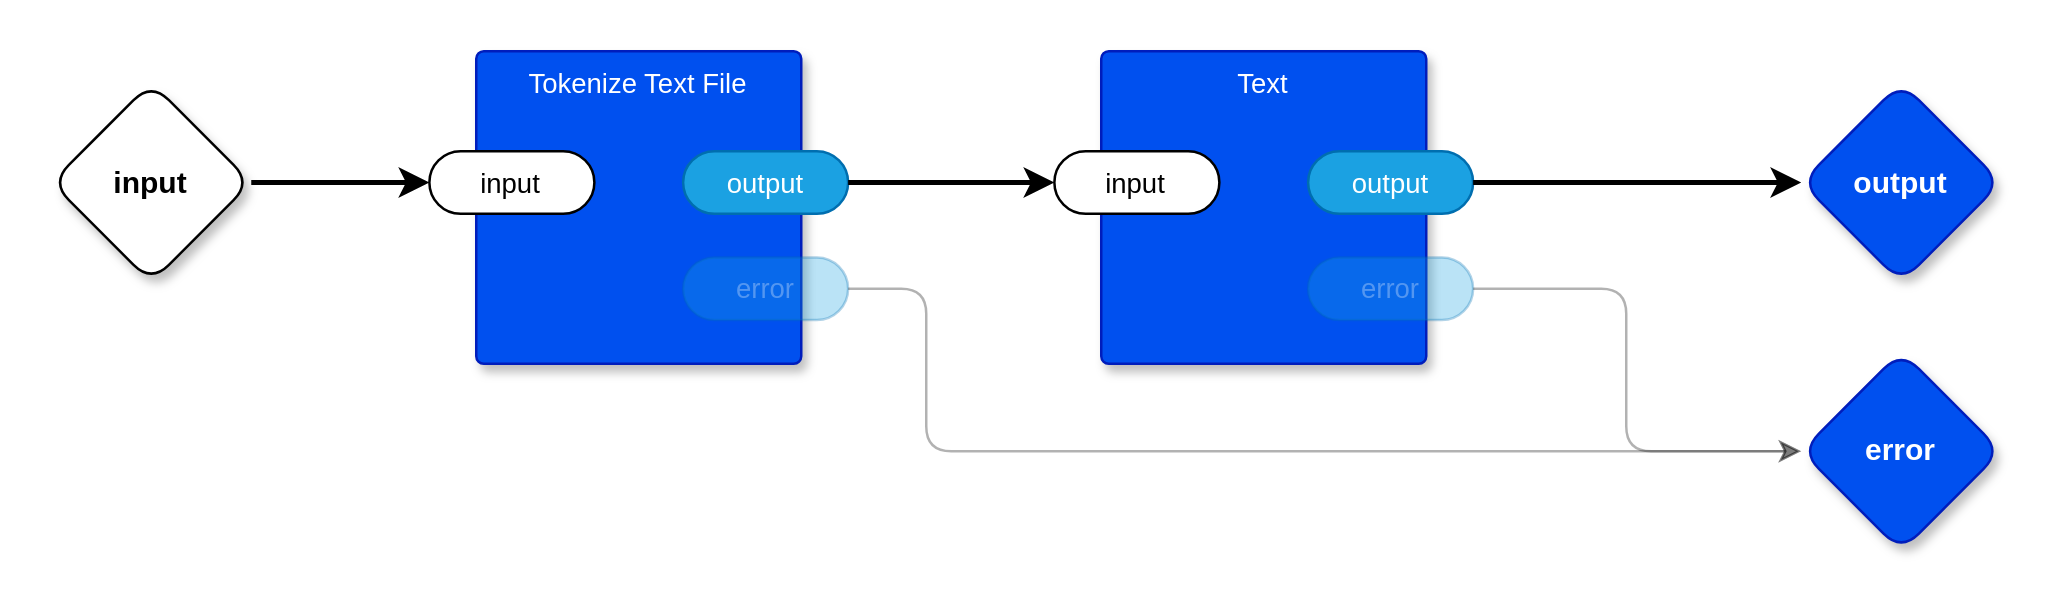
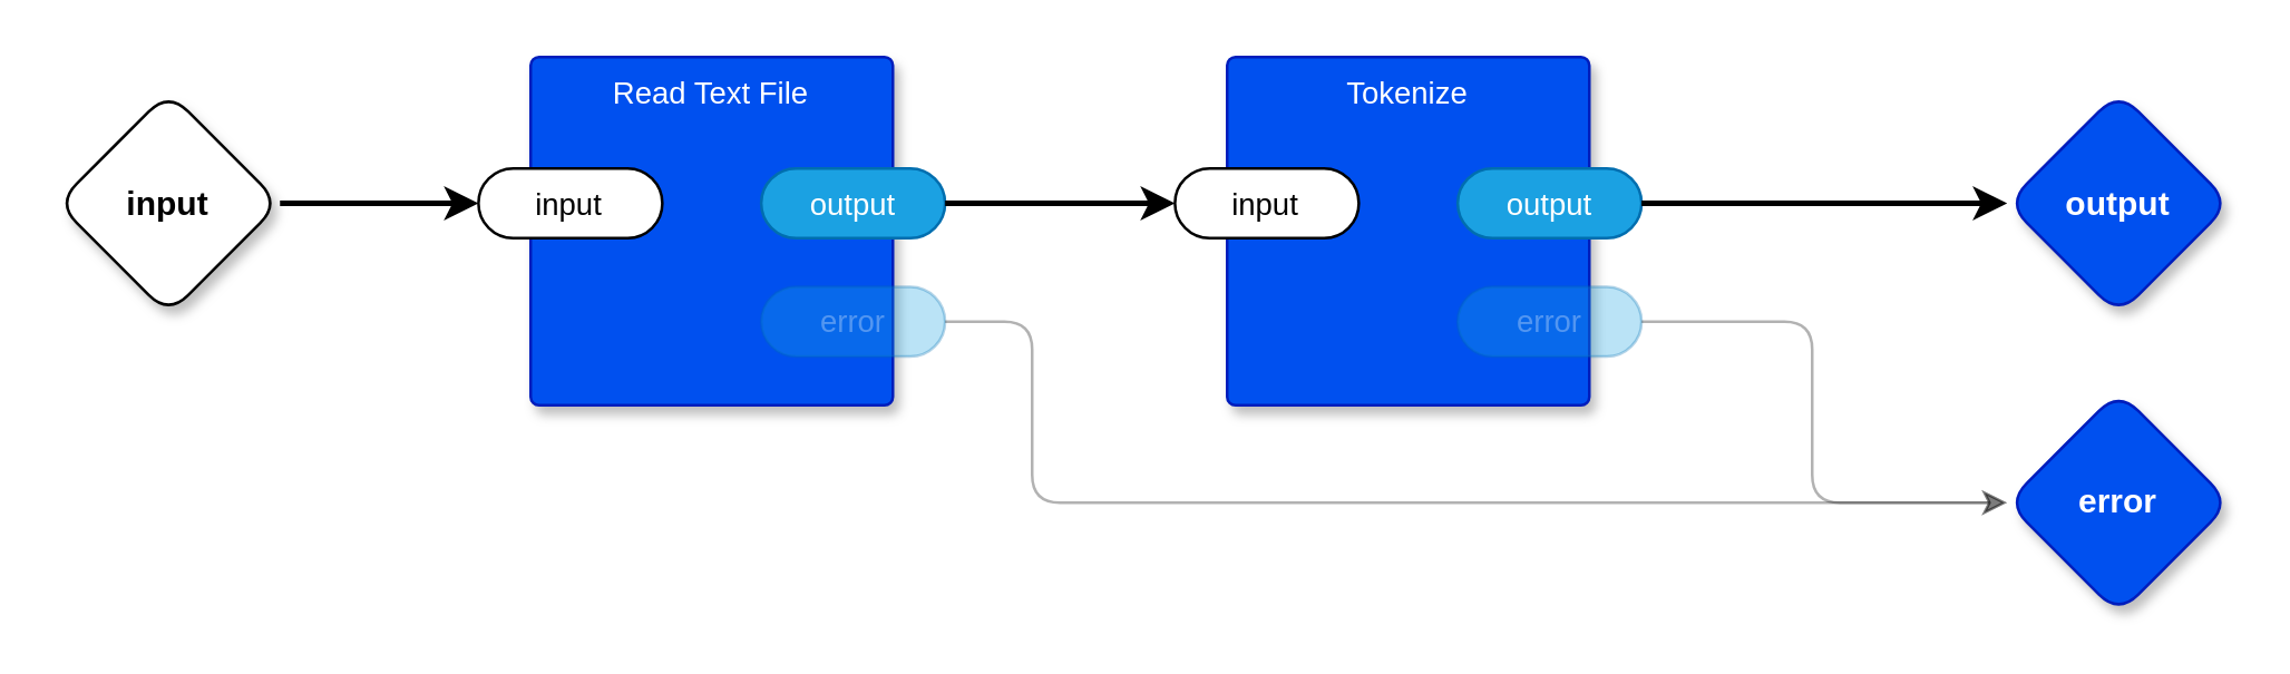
- <mxCell id="6" value="Tokenize Text File" style="rounded=1;whiteSpace=wrap;html=1;sketch=0;container=1;recursiveResize=0;verticalAlign=top;arcSize=6;fontStyle=0;autosize=0;points=[];absoluteArcSize=1;shadow=1;strokeColor=#001DBC;fillColor=#0050ef;fontColor=#ffffff;fontFamily=Helvetica;fontSize=11;" vertex="1" parent="1"><mxGeometry x="190" y="20" width="130" height="125" as="geometry"><mxRectangle x="-98" y="-1230" width="99" height="26" as="alternateBounds" /></mxGeometry></mxCell>
+ <mxCell id="6" value="Read Text File" style="rounded=1;whiteSpace=wrap;html=1;sketch=0;container=1;recursiveResize=0;verticalAlign=top;arcSize=6;fontStyle=0;autosize=0;points=[];absoluteArcSize=1;shadow=1;strokeColor=#001DBC;fillColor=#0050ef;fontColor=#ffffff;fontFamily=Helvetica;fontSize=11;" vertex="1" parent="1"><mxGeometry x="190" y="20" width="130" height="125" as="geometry"><mxRectangle x="-98" y="-1230" width="99" height="26" as="alternateBounds" /></mxGeometry></mxCell>
- <mxCell id="12" value="Text" style="rounded=1;whiteSpace=wrap;html=1;sketch=0;container=1;recursiveResize=0;verticalAlign=top;arcSize=6;fontStyle=0;autosize=0;points=[];absoluteArcSize=1;shadow=1;strokeColor=#001DBC;fillColor=#0050ef;fontColor=#ffffff;fontFamily=Helvetica;fontSize=11;" vertex="1" parent="1"><mxGeometry x="440" y="20" width="130" height="125" as="geometry"><mxRectangle x="-98" y="-1230" width="99" height="26" as="alternateBounds" /></mxGeometry></mxCell>
+ <mxCell id="12" value="Tokenize" style="rounded=1;whiteSpace=wrap;html=1;sketch=0;container=1;recursiveResize=0;verticalAlign=top;arcSize=6;fontStyle=0;autosize=0;points=[];absoluteArcSize=1;shadow=1;strokeColor=#001DBC;fillColor=#0050ef;fontColor=#ffffff;fontFamily=Helvetica;fontSize=11;" vertex="1" parent="1"><mxGeometry x="440" y="20" width="130" height="125" as="geometry"><mxRectangle x="-98" y="-1230" width="99" height="26" as="alternateBounds" /></mxGeometry></mxCell>
